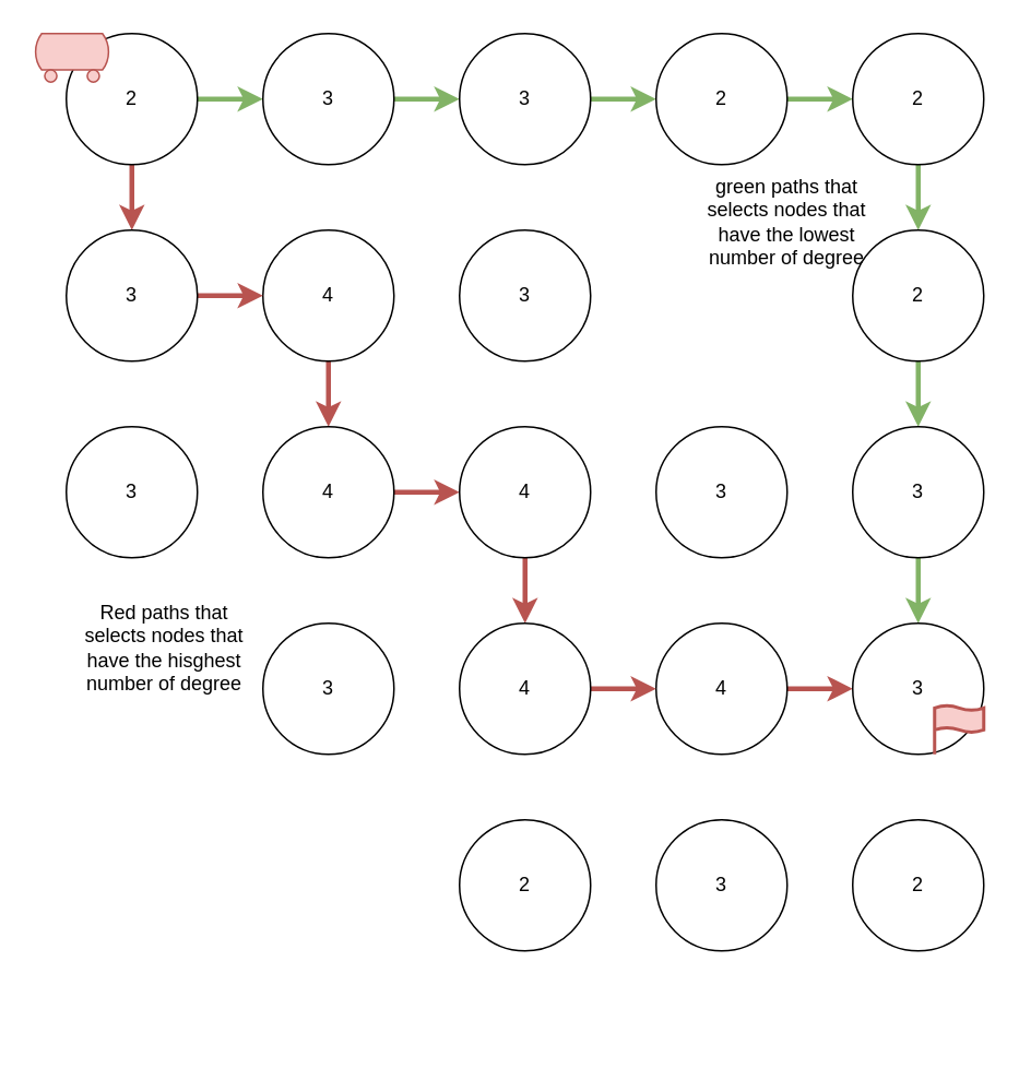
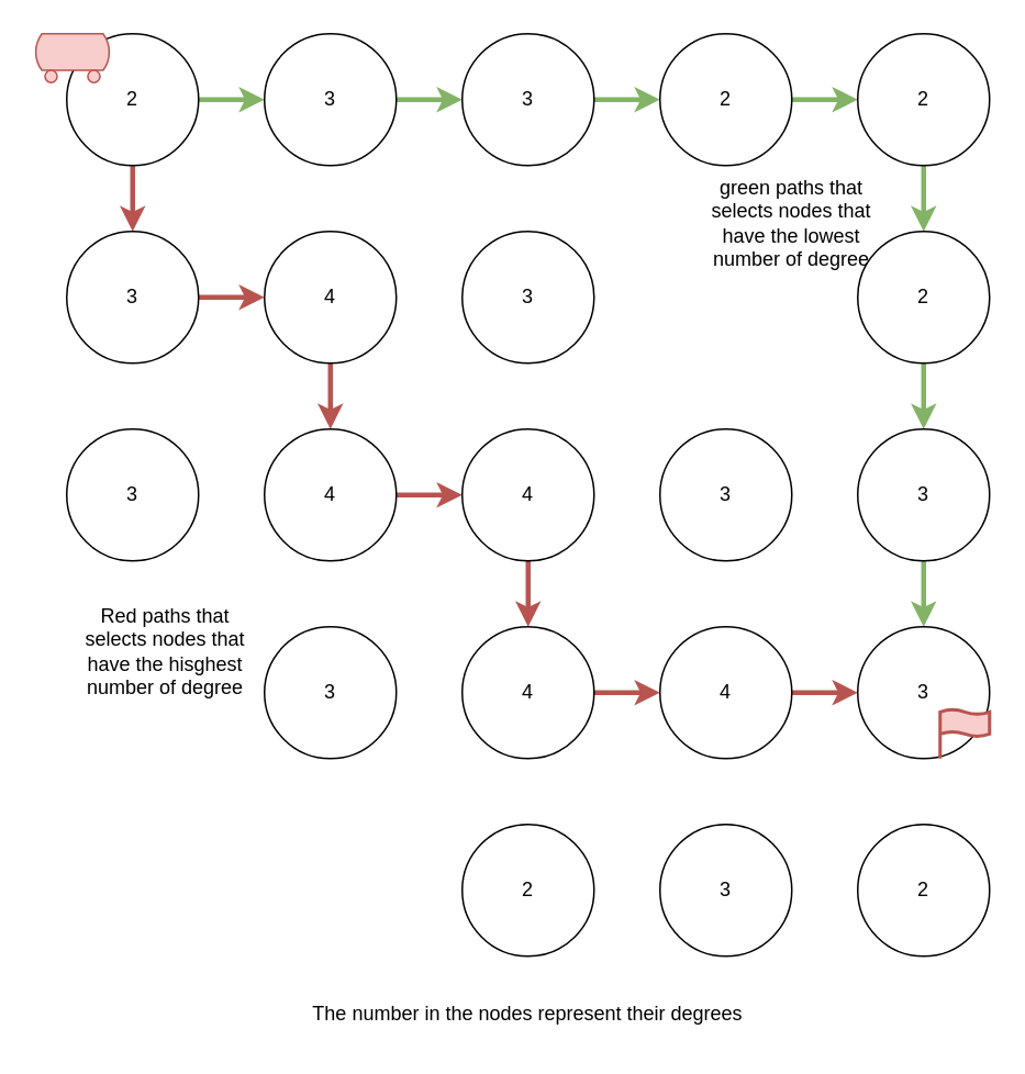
+ <mxCell id="39" value="&lt;div&gt;The number in the nodes represent their degrees&lt;/div&gt;" style="text;html=1;strokeColor=none;fillColor=none;align=center;verticalAlign=middle;whiteSpace=wrap;rounded=0;" parent="1" vertex="1"><mxGeometry x="140" y="600" width="360" height="30" as="geometry" /></mxCell>
